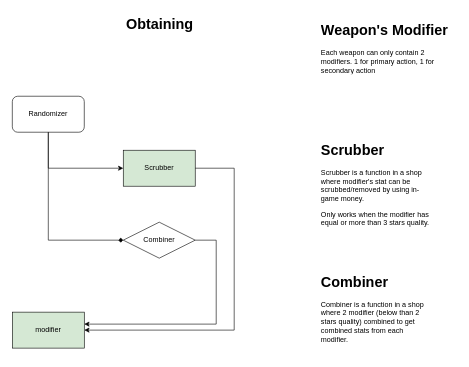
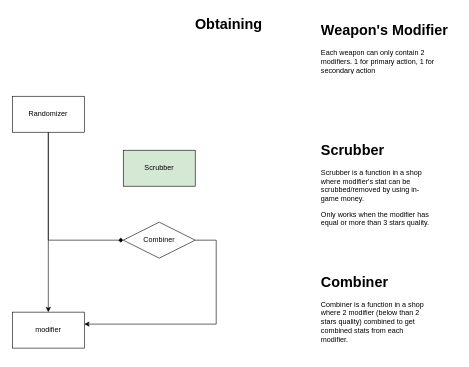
- <mxCell id="2" value="&lt;h1&gt;Obtaining&lt;/h1&gt;" style="text;html=1;strokeColor=none;fillColor=none;spacing=5;spacingTop=-20;whiteSpace=wrap;overflow=hidden;rounded=0;" vertex="1" parent="1"><mxGeometry x="205" y="20" width="120" height="120" as="geometry" /></mxCell>
+ <mxCell id="2" value="&lt;h1&gt;Obtaining&lt;/h1&gt;" style="text;html=1;strokeColor=none;fillColor=none;spacing=5;spacingTop=-20;whiteSpace=wrap;overflow=hidden;rounded=0;" vertex="1" parent="1"><mxGeometry x="320" y="20" width="120" height="120" as="geometry" /></mxCell>
- <mxCell id="3" value="Randomizer" style="whiteSpace=wrap;html=1;rounded=1;" vertex="1" parent="1"><mxGeometry x="20" y="160" width="120" height="60" as="geometry" /></mxCell>
+ <mxCell id="3" value="Randomizer" style="rounded=0;whiteSpace=wrap;html=1;" vertex="1" parent="1"><mxGeometry x="20" y="160" width="120" height="60" as="geometry" /></mxCell>
- <mxCell id="8" value="" style="endArrow=classic;html=1;exitX=0.5;exitY=1;exitDx=0;exitDy=0;entryX=0;entryY=0.5;entryDx=0;entryDy=0;edgeStyle=orthogonalEdgeStyle;rounded=0;" edge="1" parent="1" source="3" target="4"><mxGeometry width="50" height="50" relative="1" as="geometry"><mxPoint x="90" y="230" as="sourcePoint" /><mxPoint x="90" y="530" as="targetPoint" /></mxGeometry></mxCell>
- <mxCell id="10" value="" style="endArrow=classic;html=1;entryX=1;entryY=0.5;entryDx=0;entryDy=0;edgeStyle=orthogonalEdgeStyle;rounded=0;exitX=1;exitY=0.5;exitDx=0;exitDy=0;" edge="1" parent="1" source="4" target="6"><mxGeometry width="50" height="50" relative="1" as="geometry"><mxPoint x="90" y="230" as="sourcePoint" /><mxPoint x="215" y="410" as="targetPoint" /><Array as="points"><mxPoint x="390" y="280" /><mxPoint x="390" y="550" /></Array></mxGeometry></mxCell>
+ <mxCell id="7" value="" style="endArrow=classic;html=1;exitX=0.5;exitY=1;exitDx=0;exitDy=0;entryX=0.5;entryY=0;entryDx=0;entryDy=0;edgeStyle=orthogonalEdgeStyle;rounded=0;" edge="1" parent="1" source="3" target="6"><mxGeometry width="50" height="50" relative="1" as="geometry"><mxPoint x="280" y="330" as="sourcePoint" /><mxPoint x="330" y="280" as="targetPoint" /></mxGeometry></mxCell>
- <mxCell id="6" value="modifier" style="rounded=0;whiteSpace=wrap;html=1;fillColor=#d5e8d4;" vertex="1" parent="1"><mxGeometry x="20" y="520" width="120" height="60" as="geometry" /></mxCell>
+ <mxCell id="6" value="modifier" style="rounded=0;whiteSpace=wrap;html=1;" vertex="1" parent="1"><mxGeometry x="20" y="520" width="120" height="60" as="geometry" /></mxCell>
